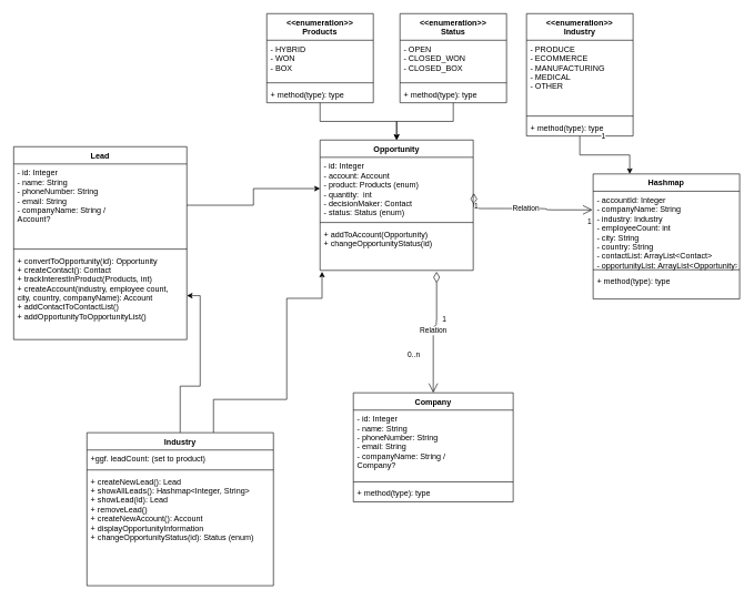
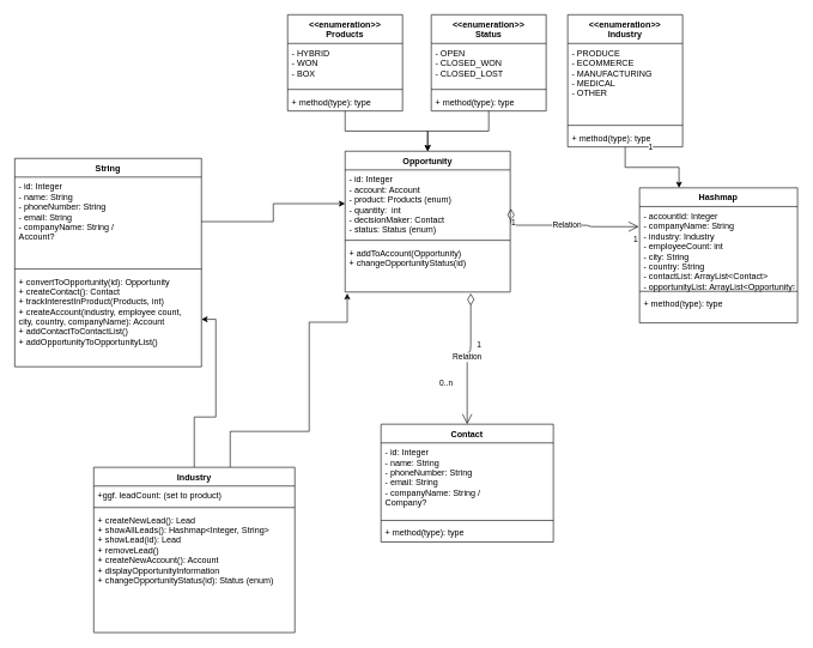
- <mxCell id="25" value="- OPEN&#10;- CLOSED_WON&#10;- CLOSED_BOX" style="text;strokeColor=none;fillColor=none;align=left;verticalAlign=top;spacingLeft=4;spacingRight=4;overflow=hidden;rotatable=0;points=[[0,0.5],[1,0.5]];portConstraint=eastwest;" vertex="1" parent="24"><mxGeometry y="40" width="160" height="60" as="geometry" /></mxCell>
+ <mxCell id="25" value="- OPEN&#10;- CLOSED_WON&#10;- CLOSED_LOST" style="text;strokeColor=none;fillColor=none;align=left;verticalAlign=top;spacingLeft=4;spacingRight=4;overflow=hidden;rotatable=0;points=[[0,0.5],[1,0.5]];portConstraint=eastwest;" vertex="1" parent="24"><mxGeometry y="40" width="160" height="60" as="geometry" /></mxCell>
- <mxCell id="2" value="Lead" style="swimlane;fontStyle=1;align=center;verticalAlign=top;childLayout=stackLayout;horizontal=1;startSize=26;horizontalStack=0;resizeParent=1;resizeParentMax=0;resizeLast=0;collapsible=1;marginBottom=0;" vertex="1" parent="1"><mxGeometry x="20" y="220" width="260" height="290" as="geometry" /></mxCell>
+ <mxCell id="2" value="String" style="swimlane;fontStyle=1;align=center;verticalAlign=top;childLayout=stackLayout;horizontal=1;startSize=26;horizontalStack=0;resizeParent=1;resizeParentMax=0;resizeLast=0;collapsible=1;marginBottom=0;" vertex="1" parent="1"><mxGeometry x="20" y="220" width="260" height="290" as="geometry" /></mxCell>
- <mxCell id="14" value="Company" style="swimlane;fontStyle=1;align=center;verticalAlign=top;childLayout=stackLayout;horizontal=1;startSize=26;horizontalStack=0;resizeParent=1;resizeParentMax=0;resizeLast=0;collapsible=1;marginBottom=0;" vertex="1" parent="1"><mxGeometry x="530" y="590" width="240" height="164" as="geometry" /></mxCell>
+ <mxCell id="14" value="Contact" style="swimlane;fontStyle=1;align=center;verticalAlign=top;childLayout=stackLayout;horizontal=1;startSize=26;horizontalStack=0;resizeParent=1;resizeParentMax=0;resizeLast=0;collapsible=1;marginBottom=0;" vertex="1" parent="1"><mxGeometry x="530" y="590" width="240" height="164" as="geometry" /></mxCell>
